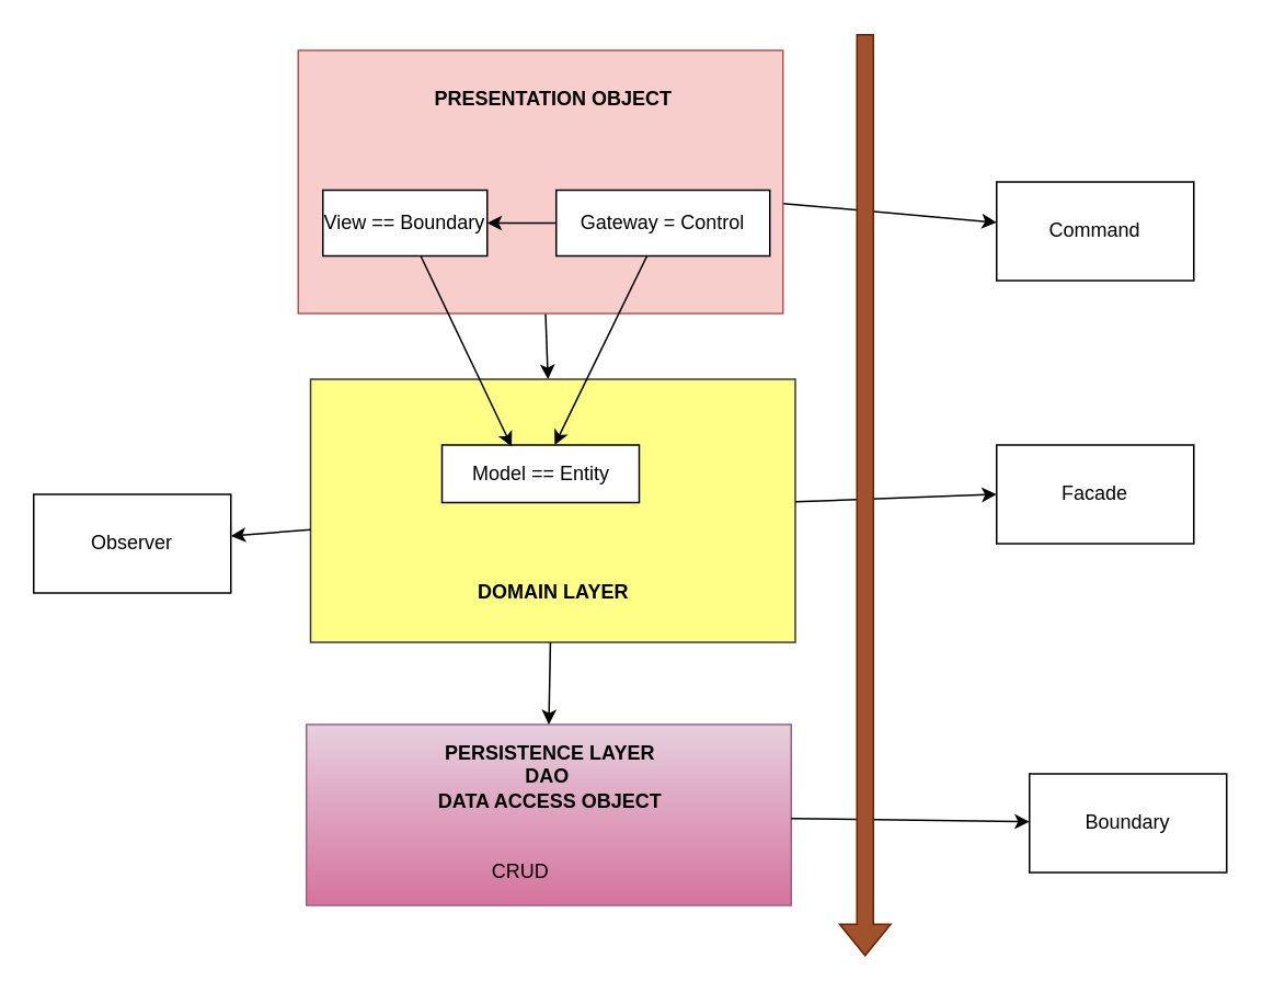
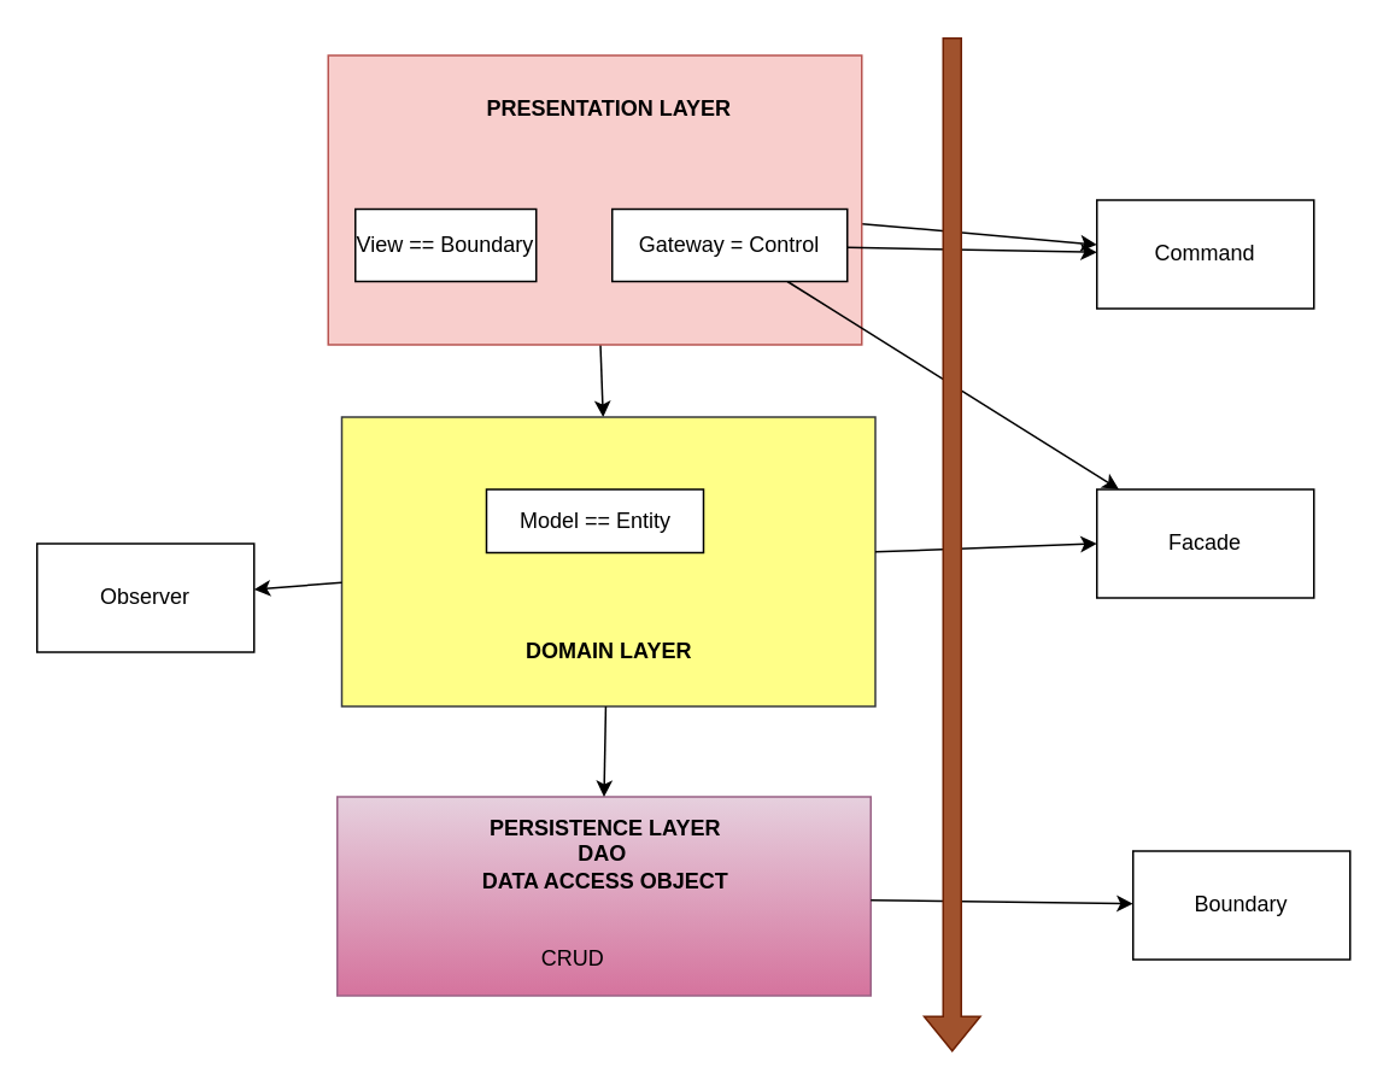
- <mxCell id="27" value="&lt;span style=&quot;&quot;&gt;PRESENTATION OBJECT&lt;/span&gt;" style="text;html=1;align=center;verticalAlign=middle;resizable=0;points=[];autosize=1;strokeColor=none;fillColor=none;fontStyle=1" parent="1" vertex="1"><mxGeometry x="261" y="50" width="150" height="20" as="geometry" /></mxCell>
+ <mxCell id="27" value="&lt;span style=&quot;&quot;&gt;PRESENTATION LAYER&lt;/span&gt;" style="text;html=1;align=center;verticalAlign=middle;resizable=0;points=[];autosize=1;strokeColor=none;fillColor=none;fontStyle=1" parent="1" vertex="1"><mxGeometry x="261" y="50" width="150" height="20" as="geometry" /></mxCell>
- <mxCell id="6" style="edgeStyle=none;rounded=0;orthogonalLoop=1;jettySize=auto;html=1;entryX=1;entryY=0.5;entryDx=0;entryDy=0;" parent="1" source="7" target="5" edge="1"><mxGeometry relative="1" as="geometry" /></mxCell>
+ <mxCell id="6" style="edgeStyle=none;rounded=0;orthogonalLoop=1;jettySize=auto;html=1;" parent="1" source="7" target="18" edge="1"><mxGeometry relative="1" as="geometry" /></mxCell>
- <mxCell id="16" style="edgeStyle=none;rounded=0;orthogonalLoop=1;jettySize=auto;html=1;entryX=0.353;entryY=0.027;entryDx=0;entryDy=0;entryPerimeter=0;" parent="1" source="5" target="14" edge="1"><mxGeometry relative="1" as="geometry" /></mxCell>
- <mxCell id="17" style="edgeStyle=none;rounded=0;orthogonalLoop=1;jettySize=auto;html=1;" parent="1" source="7" target="14" edge="1"><mxGeometry relative="1" as="geometry" /></mxCell>
+ <mxCell id="17" style="edgeStyle=none;rounded=0;orthogonalLoop=1;jettySize=auto;html=1;" parent="1" source="7" target="21" edge="1"><mxGeometry relative="1" as="geometry" /></mxCell>
